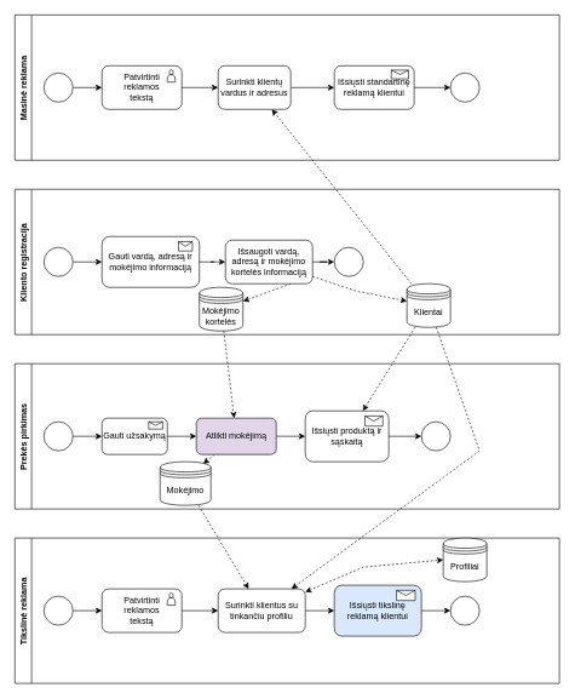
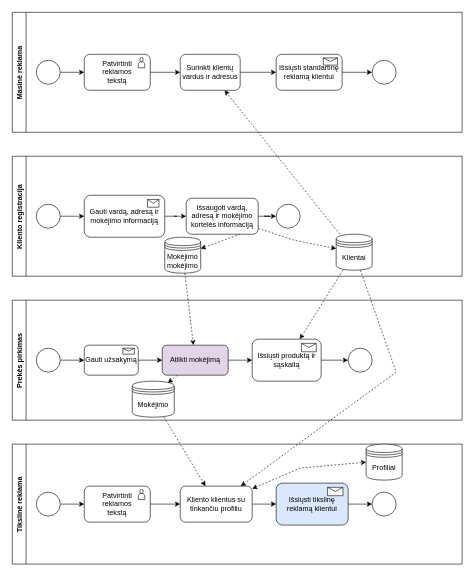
- <mxCell id="30" value="Mokėjimo kortelės" style="shape=datastore;whiteSpace=wrap;html=1;" vertex="1" parent="17"><mxGeometry x="254.16" y="135" width="60" height="60" as="geometry" /></mxCell>
+ <mxCell id="30" value="Mokėjimo mokėjimo" style="shape=datastore;whiteSpace=wrap;html=1;" vertex="1" parent="17"><mxGeometry x="254.16" y="135" width="60" height="60" as="geometry" /></mxCell>
- <mxCell id="54" value="Surinkti klientus su tinkančiu profiliu" style="rounded=1;whiteSpace=wrap;html=1;" vertex="1" parent="49"><mxGeometry x="280" y="70" width="120" height="60" as="geometry" /></mxCell>
+ <mxCell id="54" value="Kliento klientus su tinkančiu profiliu" style="rounded=1;whiteSpace=wrap;html=1;" vertex="1" parent="49"><mxGeometry x="280" y="70" width="120" height="60" as="geometry" /></mxCell>
